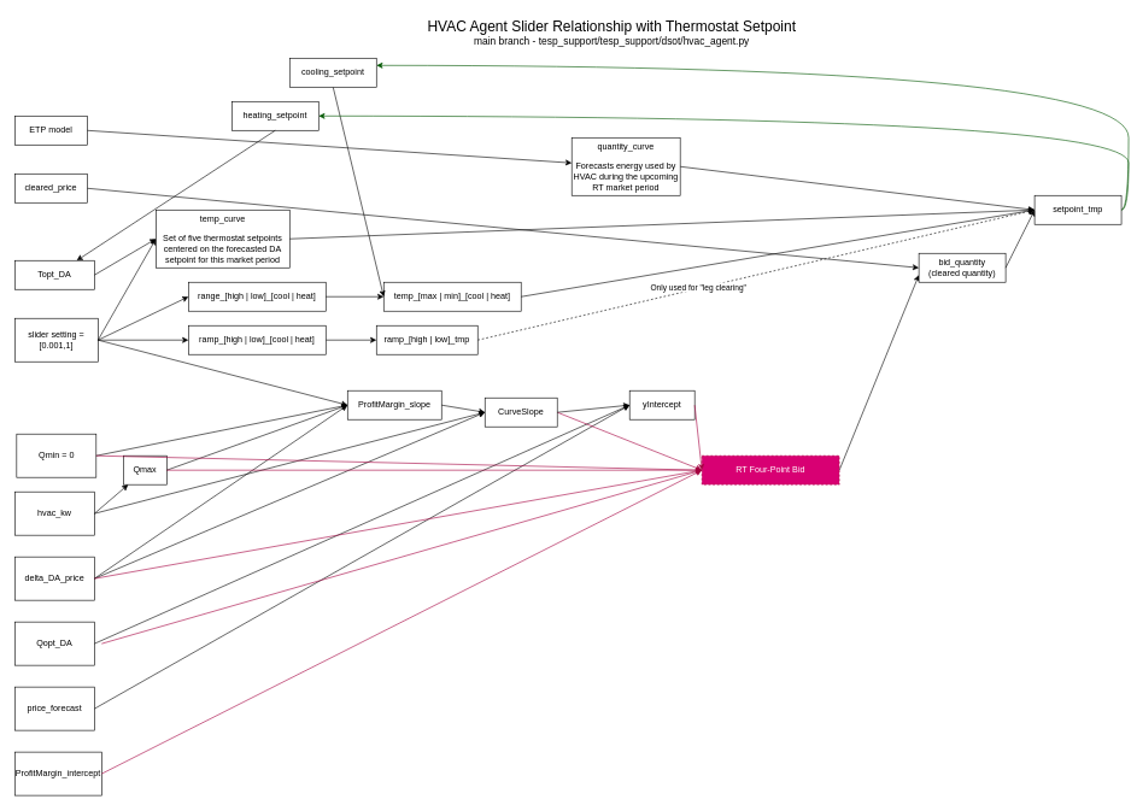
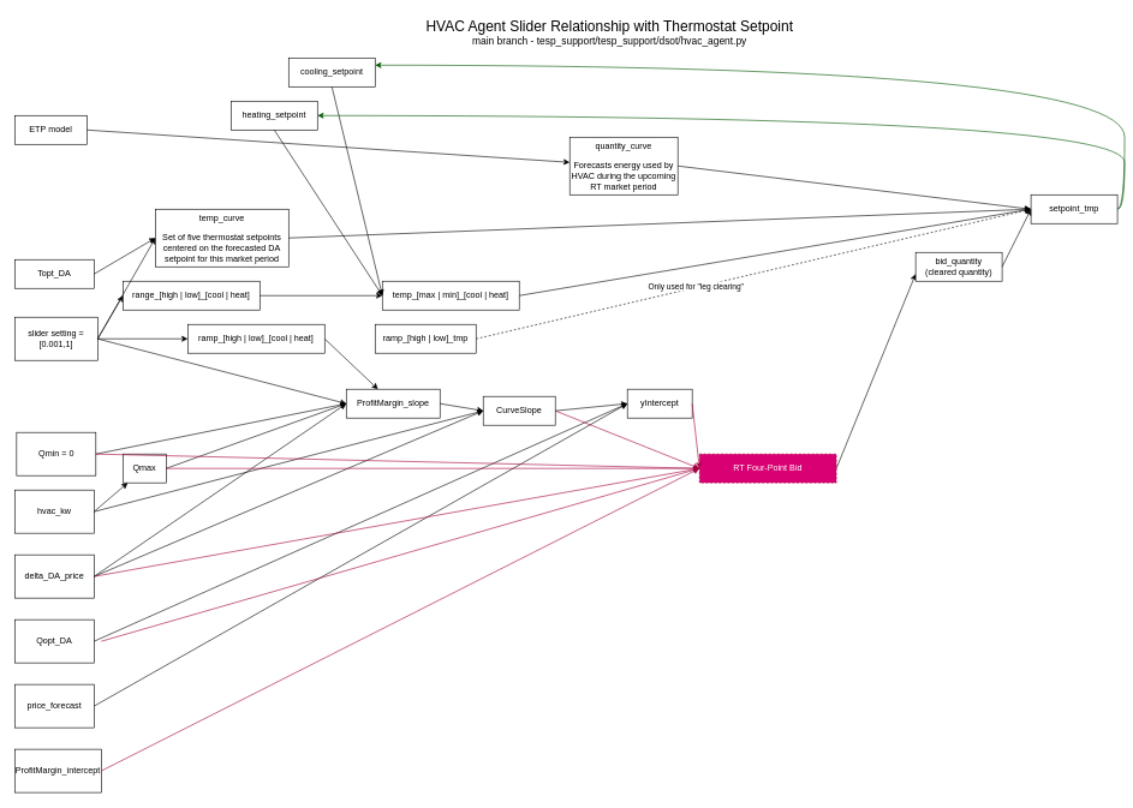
- <mxCell id="55" value="cleared_price" style="rounded=0;whiteSpace=wrap;html=1;" vertex="1" parent="1"><mxGeometry x="20" y="240" width="100" height="40" as="geometry" /></mxCell>
- <mxCell id="30" value="" style="endArrow=classic;html=1;fontSize=14;exitX=0.5;exitY=1;exitDx=0;exitDy=0;" edge="1" parent="1" source="26" target="34"><mxGeometry width="50" height="50" relative="1" as="geometry"><mxPoint x="170" y="470" as="sourcePoint" /><mxPoint x="290" y="430" as="targetPoint" /></mxGeometry></mxCell>
+ <mxCell id="30" value="" style="endArrow=classic;html=1;fontSize=14;exitX=0.5;exitY=1;exitDx=0;exitDy=0;entryX=0;entryY=0.5;entryDx=0;entryDy=0;" edge="1" parent="1" source="26" target="27"><mxGeometry width="50" height="50" relative="1" as="geometry"><mxPoint x="170" y="470" as="sourcePoint" /><mxPoint x="290" y="430" as="targetPoint" /></mxGeometry></mxCell>
- <mxCell id="54" style="html=1;exitX=1;exitY=0.5;exitDx=0;exitDy=0;entryX=0;entryY=0.5;entryDx=0;entryDy=0;" edge="1" parent="1" source="55" target="56"><mxGeometry relative="1" as="geometry" /></mxCell>
- <mxCell id="3" value="range_[high | low]_[cool | heat]" style="rounded=0;whiteSpace=wrap;html=1;" parent="1" vertex="1"><mxGeometry x="260" y="390" width="190" height="40" as="geometry" /></mxCell>
+ <mxCell id="3" value="range_[high | low]_[cool | heat]" style="rounded=0;whiteSpace=wrap;html=1;" parent="1" vertex="1"><mxGeometry x="170" y="390" width="190" height="40" as="geometry" /></mxCell>
- <mxCell id="5" style="edgeStyle=none;html=1;exitX=1;exitY=0.5;exitDx=0;exitDy=0;" edge="1" parent="1" source="6" target="64"><mxGeometry relative="1" as="geometry" /></mxCell>
+ <mxCell id="5" style="edgeStyle=none;html=1;exitX=1;exitY=0.5;exitDx=0;exitDy=0;" edge="1" parent="1" source="6" target="43"><mxGeometry relative="1" as="geometry" /></mxCell>
